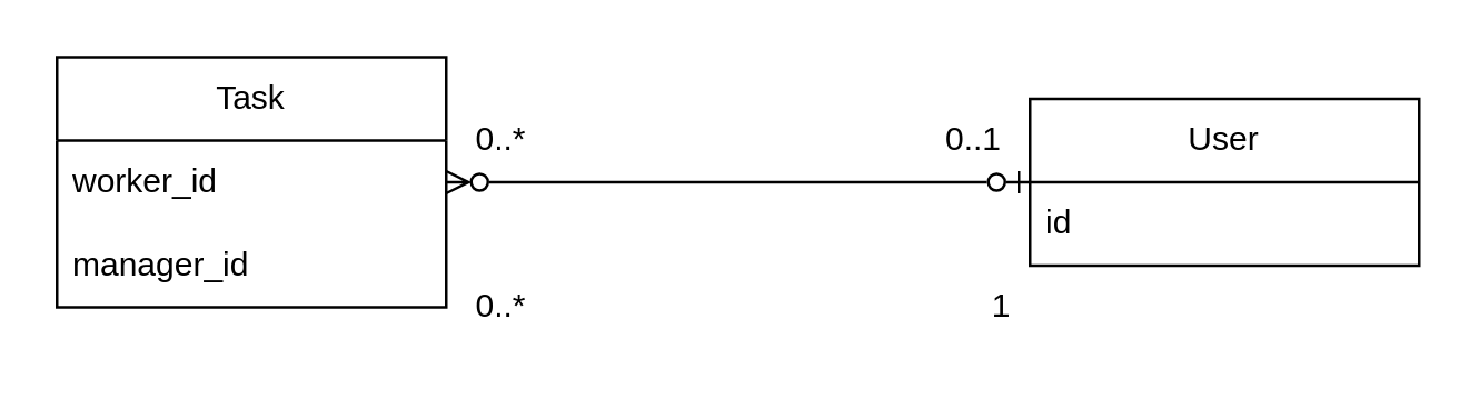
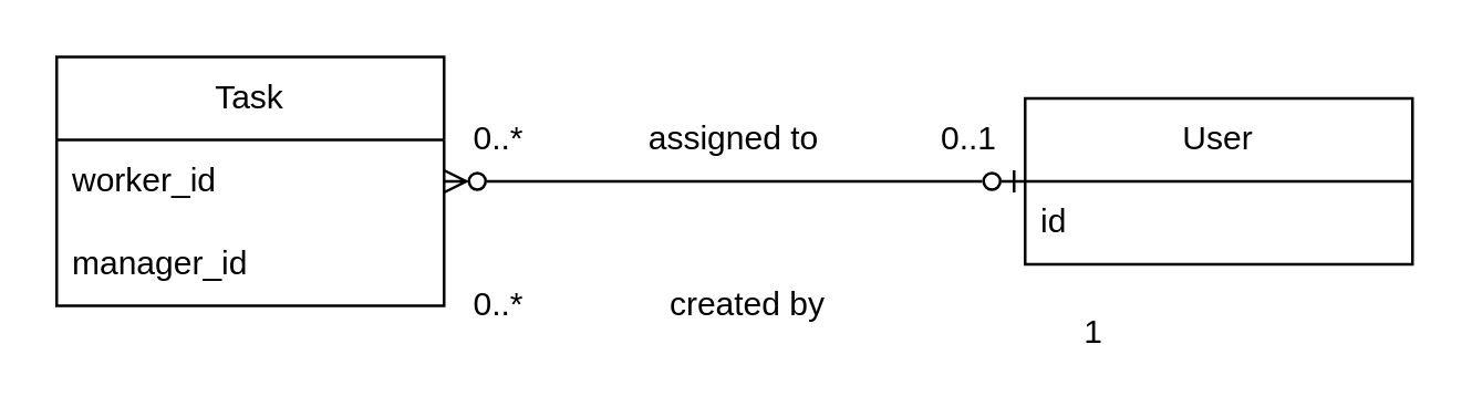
+ <mxCell id="11" value="assigned to" style="text;html=1;align=center;verticalAlign=middle;whiteSpace=wrap;rounded=0;" parent="1" vertex="1"><mxGeometry x="230" y="35" width="70" height="30" as="geometry" /></mxCell>
+ <mxCell id="10" value="created by" style="text;html=1;align=center;verticalAlign=middle;whiteSpace=wrap;rounded=0;" parent="1" vertex="1"><mxGeometry x="240" y="95" width="60" height="30" as="geometry" /></mxCell>
- <mxCell id="9" value="1" style="text;html=1;align=center;verticalAlign=middle;whiteSpace=wrap;rounded=0;" parent="1" vertex="1"><mxGeometry x="330" y="95" width="60" height="30" as="geometry" /></mxCell>
+ <mxCell id="9" value="1" style="text;html=1;align=center;verticalAlign=middle;whiteSpace=wrap;rounded=0;" parent="1" vertex="1"><mxGeometry x="365" y="105" width="60" height="30" as="geometry" /></mxCell>
